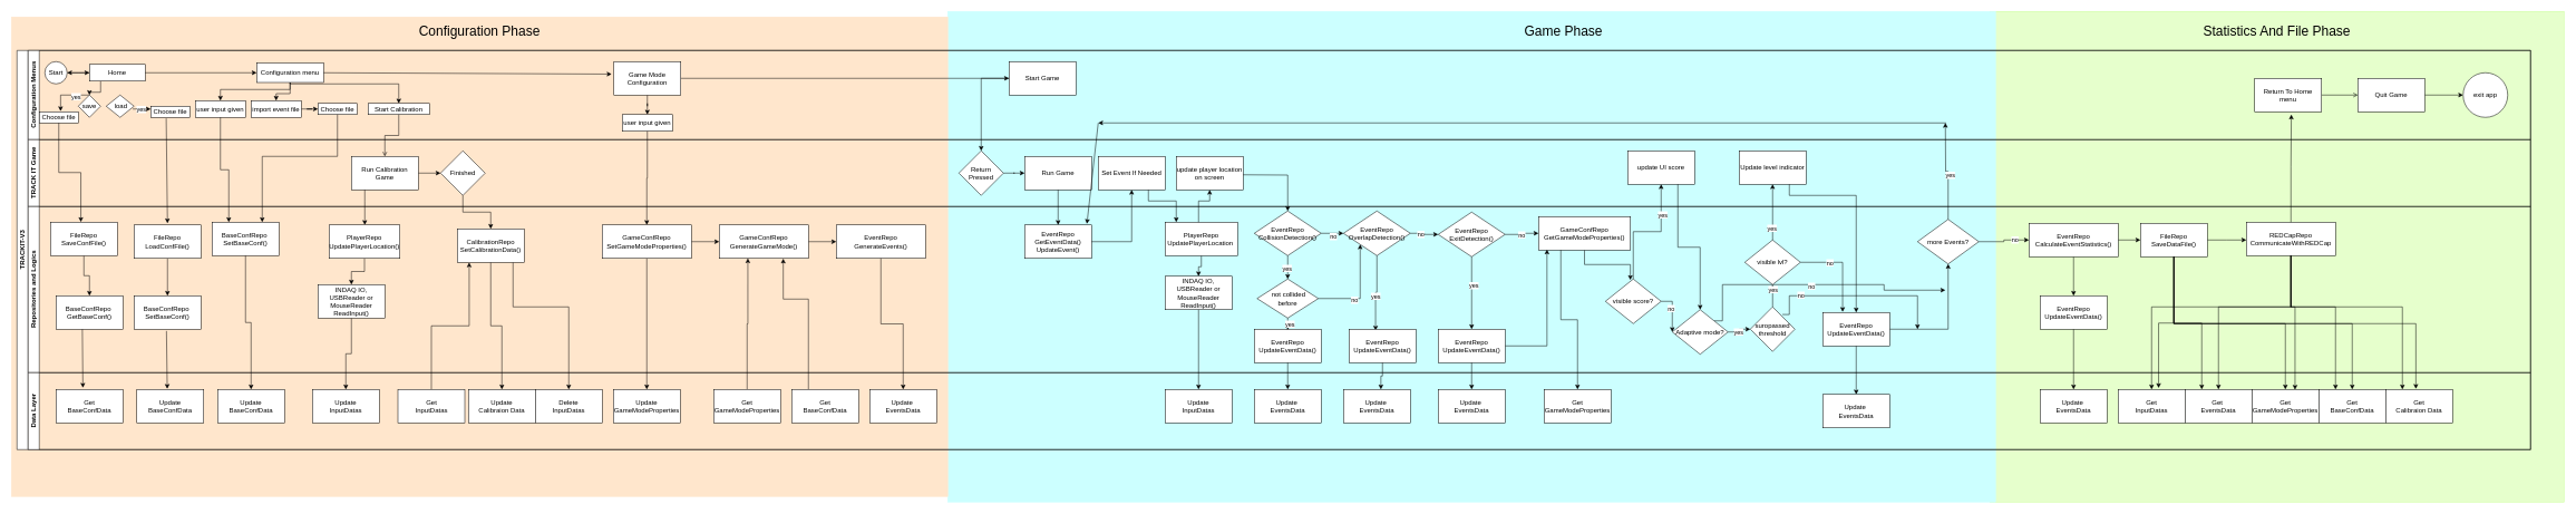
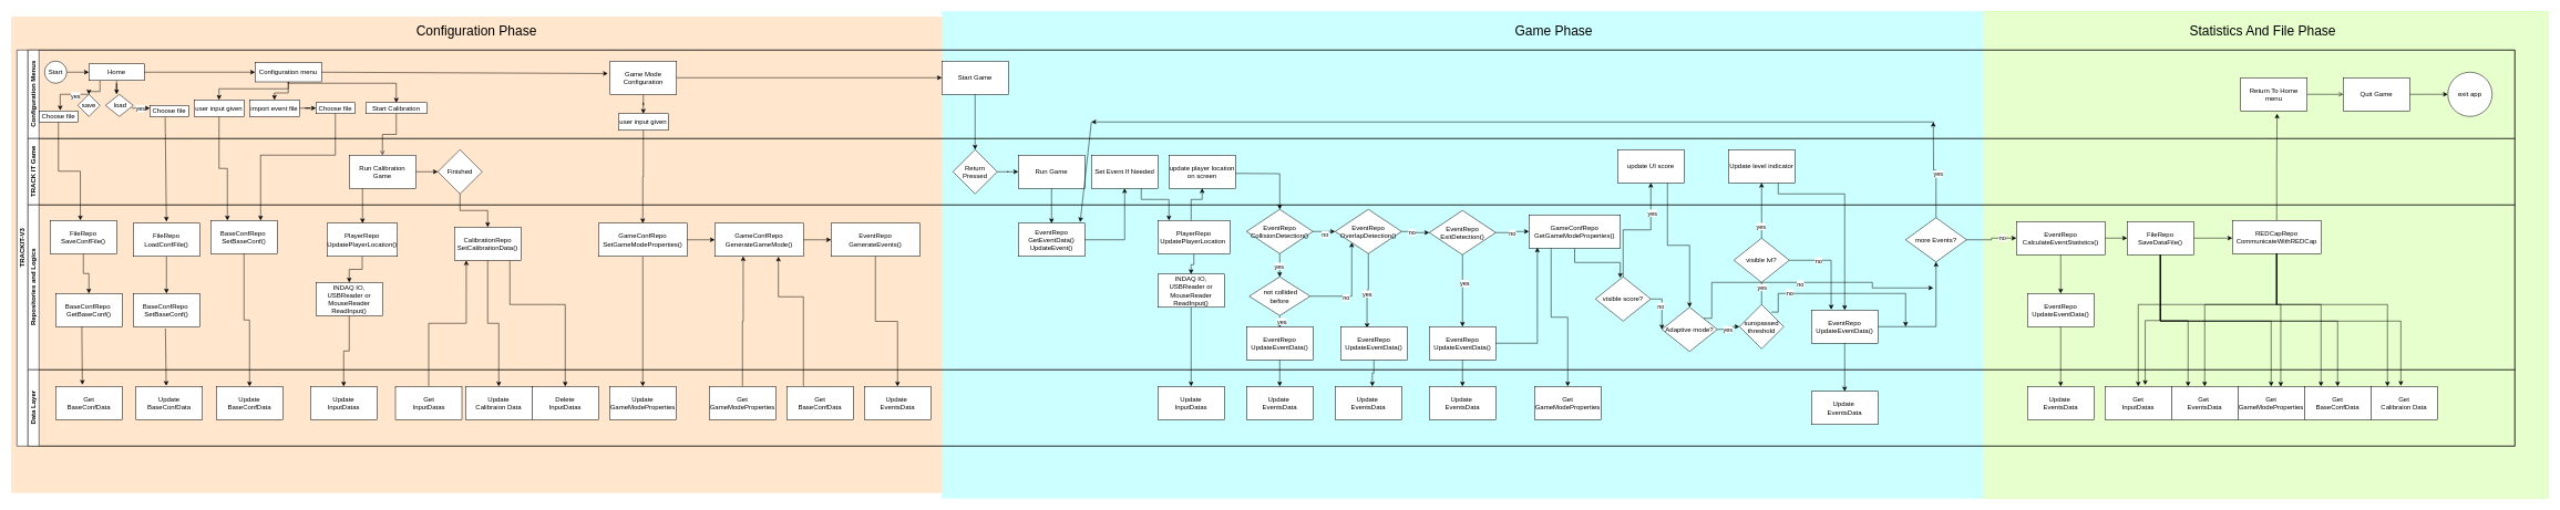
- <mxCell id="9" style="edgeStyle=orthogonalEdgeStyle;rounded=0;orthogonalLoop=1;jettySize=auto;html=1;" edge="1" parent="6" source="11" target="8"><mxGeometry relative="1" as="geometry" /></mxCell>
+ <mxCell id="9" style="edgeStyle=orthogonalEdgeStyle;rounded=0;orthogonalLoop=1;jettySize=auto;html=1;entryX=0.4;entryY=0;entryDx=0;entryDy=0;entryPerimeter=0;" edge="1" parent="6" source="11" target="12"><mxGeometry relative="1" as="geometry" /></mxCell>
- <mxCell id="35" value="Start Game" style="rounded=0;whiteSpace=wrap;html=1;" vertex="1" parent="6"><mxGeometry x="1760" y="20" width="120" height="60" as="geometry" /></mxCell>
+ <mxCell id="35" value="Start Game" style="rounded=0;whiteSpace=wrap;html=1;" vertex="1" parent="6"><mxGeometry x="1650" y="20" width="120" height="60" as="geometry" /></mxCell>
